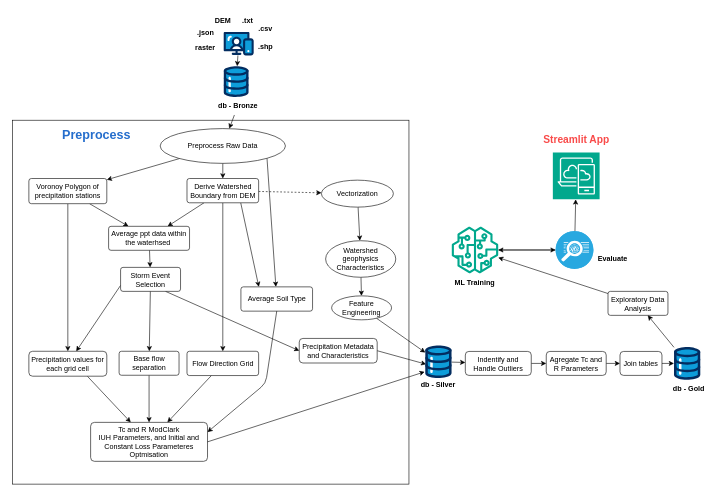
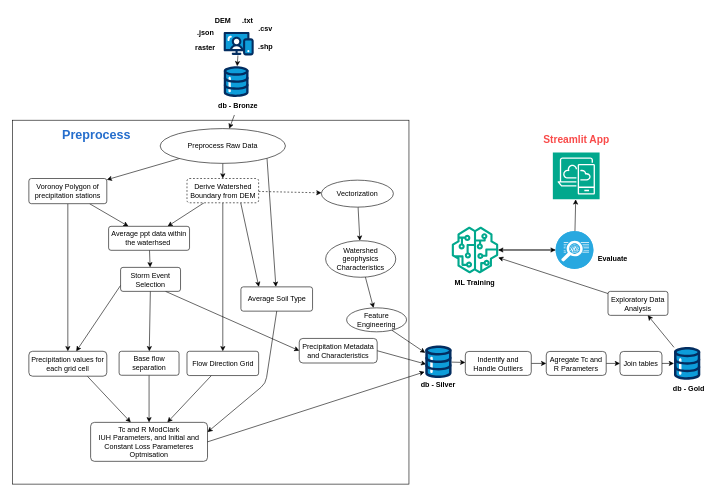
- <mxCell id="26" value="Derive Watershed Boundary from DEM" style="rounded=1;arcSize=10;whiteSpace=wrap;html=1;align=center;" parent="1" vertex="1"><mxGeometry x="310.75" y="297.25" width="119.5" height="40.5" as="geometry" /></mxCell>
+ <mxCell id="26" value="Derive Watershed Boundary from DEM" style="rounded=1;arcSize=10;whiteSpace=wrap;html=1;align=center;dashed=1;" parent="1" vertex="1"><mxGeometry x="310.75" y="297.25" width="119.5" height="40.5" as="geometry" /></mxCell>
- <mxCell id="48" value="Feature Engineering" style="ellipse;whiteSpace=wrap;html=1;align=center;" parent="1" vertex="1"><mxGeometry x="552" y="493" width="100" height="40" as="geometry" /></mxCell>
+ <mxCell id="48" value="Feature Engineering" style="ellipse;whiteSpace=wrap;html=1;align=center;" parent="1" vertex="1"><mxGeometry x="577" y="513" width="100" height="40" as="geometry" /></mxCell>
